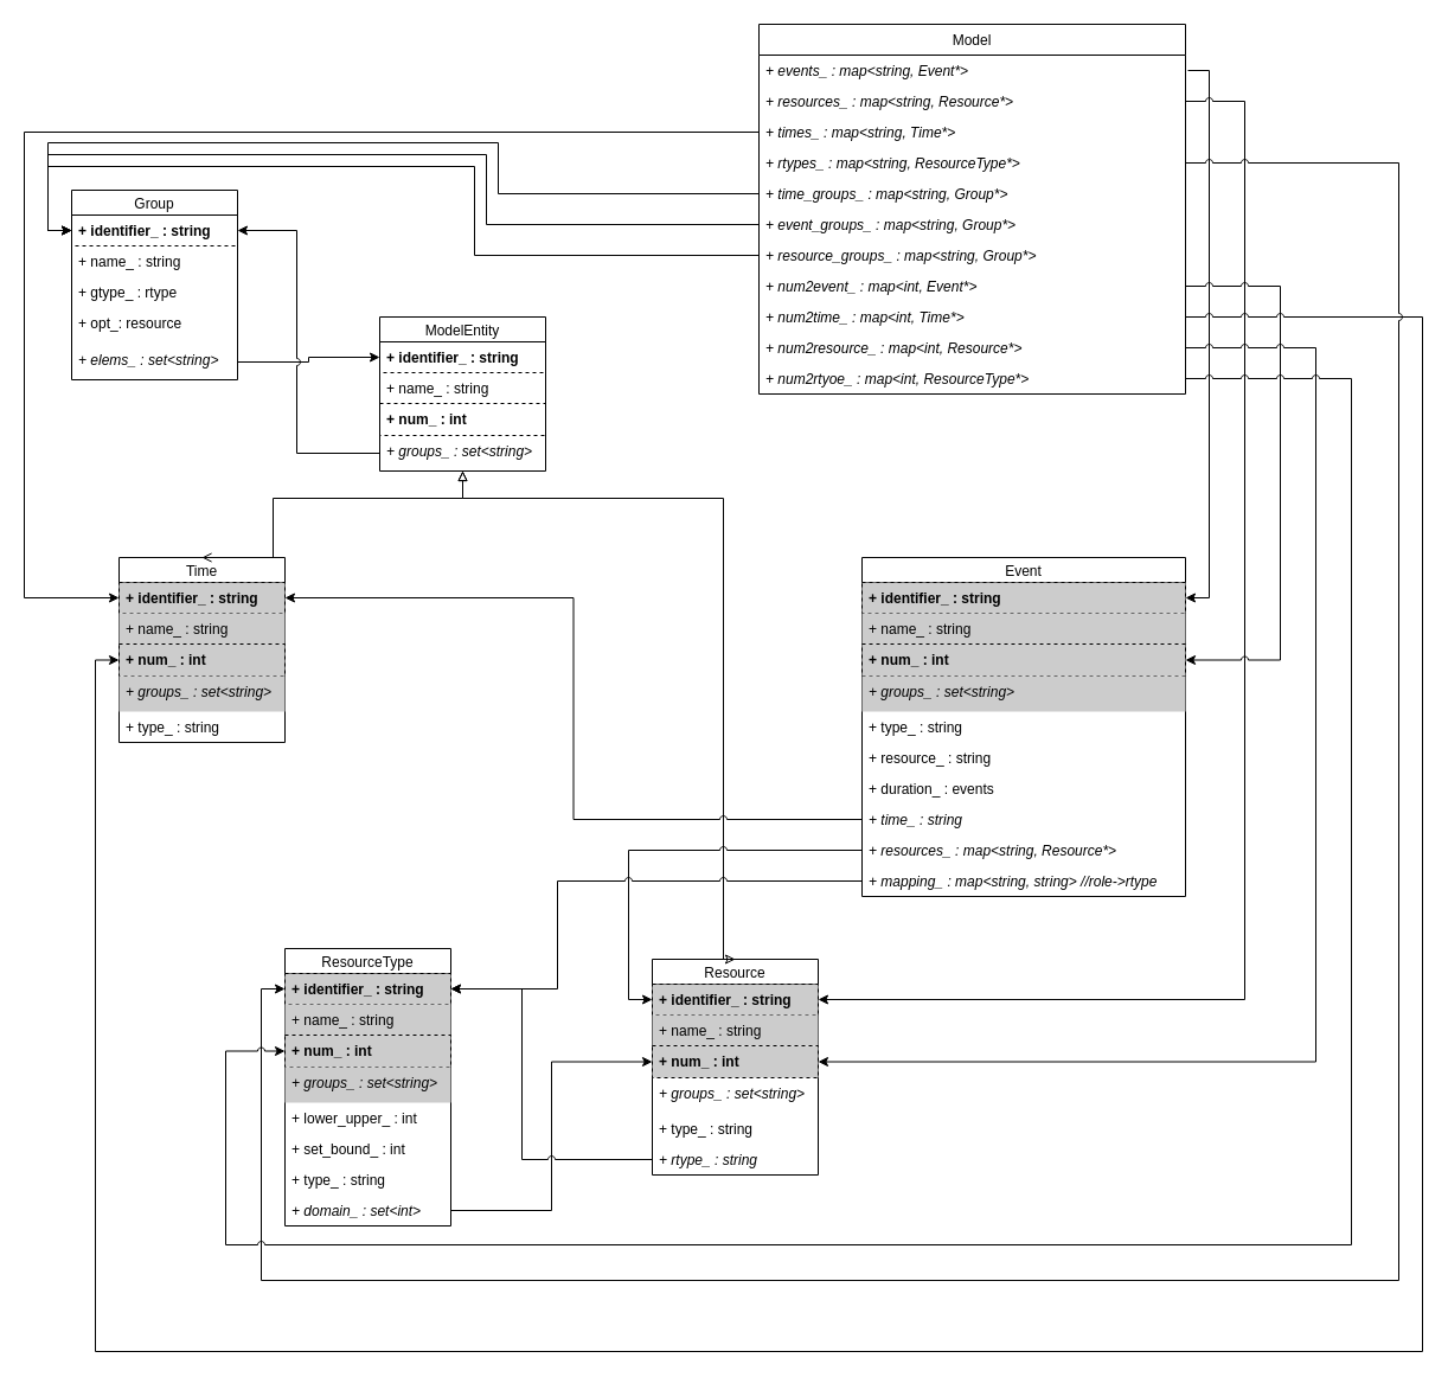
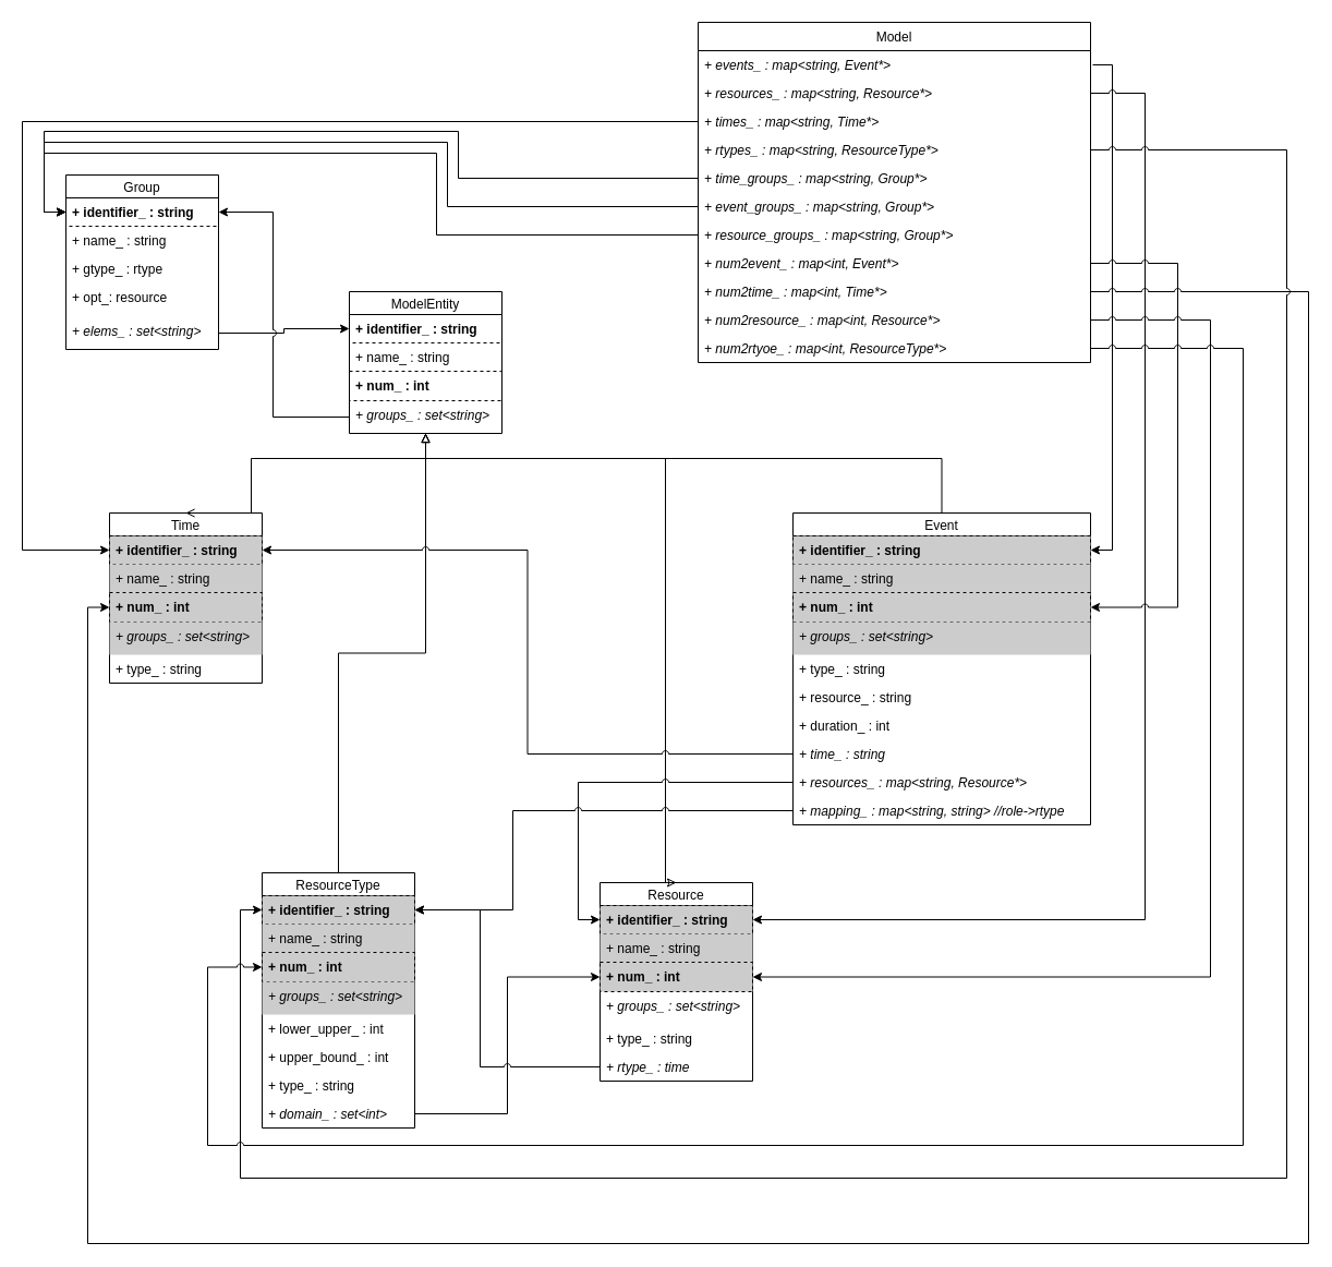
+ <mxCell id="11" style="edgeStyle=orthogonalEdgeStyle;rounded=0;orthogonalLoop=1;jettySize=auto;html=1;entryX=0.5;entryY=0;entryDx=0;entryDy=0;startArrow=block;startFill=0;endArrow=none;endFill=0;jumpStyle=arc;" edge="1" parent="1" source="12" target="41"><mxGeometry relative="1" as="geometry"><Array as="points"><mxPoint x="390" y="420" /><mxPoint x="864" y="420" /></Array></mxGeometry></mxCell>
+ <mxCell id="9" style="edgeStyle=orthogonalEdgeStyle;rounded=0;orthogonalLoop=1;jettySize=auto;html=1;entryX=0.5;entryY=0;entryDx=0;entryDy=0;startArrow=block;startFill=0;endArrow=none;endFill=0;jumpStyle=arc;" edge="1" parent="1" source="12" target="32"><mxGeometry relative="1" as="geometry"><Array as="points" /></mxGeometry></mxCell>
- <mxCell id="48" value="+ duration_ : events" style="text;strokeColor=none;fillColor=none;align=left;verticalAlign=top;spacingLeft=4;spacingRight=4;overflow=hidden;rotatable=0;points=[[0,0.5],[1,0.5]];portConstraint=eastwest;" vertex="1" parent="41"><mxGeometry y="182" width="273" height="26" as="geometry" /></mxCell>
+ <mxCell id="48" value="+ duration_ : int" style="text;strokeColor=none;fillColor=none;align=left;verticalAlign=top;spacingLeft=4;spacingRight=4;overflow=hidden;rotatable=0;points=[[0,0.5],[1,0.5]];portConstraint=eastwest;" vertex="1" parent="41"><mxGeometry y="182" width="273" height="26" as="geometry" /></mxCell>
- <mxCell id="38" value="+ set_bound_ : int" style="text;strokeColor=none;fillColor=none;align=left;verticalAlign=top;spacingLeft=4;spacingRight=4;overflow=hidden;rotatable=0;points=[[0,0.5],[1,0.5]];portConstraint=eastwest;" vertex="1" parent="32"><mxGeometry y="156" width="140" height="26" as="geometry" /></mxCell>
+ <mxCell id="38" value="+ upper_bound_ : int" style="text;strokeColor=none;fillColor=none;align=left;verticalAlign=top;spacingLeft=4;spacingRight=4;overflow=hidden;rotatable=0;points=[[0,0.5],[1,0.5]];portConstraint=eastwest;" vertex="1" parent="32"><mxGeometry y="156" width="140" height="26" as="geometry" /></mxCell>
- <mxCell id="31" value="+ rtype_ : string" style="text;strokeColor=none;fillColor=none;align=left;verticalAlign=top;spacingLeft=4;spacingRight=4;overflow=hidden;rotatable=0;points=[[0,0.5],[1,0.5]];portConstraint=eastwest;fontStyle=2" vertex="1" parent="25"><mxGeometry y="156" width="140" height="26" as="geometry" /></mxCell>
+ <mxCell id="31" value="+ rtype_ : time" style="text;strokeColor=none;fillColor=none;align=left;verticalAlign=top;spacingLeft=4;spacingRight=4;overflow=hidden;rotatable=0;points=[[0,0.5],[1,0.5]];portConstraint=eastwest;fontStyle=2" vertex="1" parent="25"><mxGeometry y="156" width="140" height="26" as="geometry" /></mxCell>
